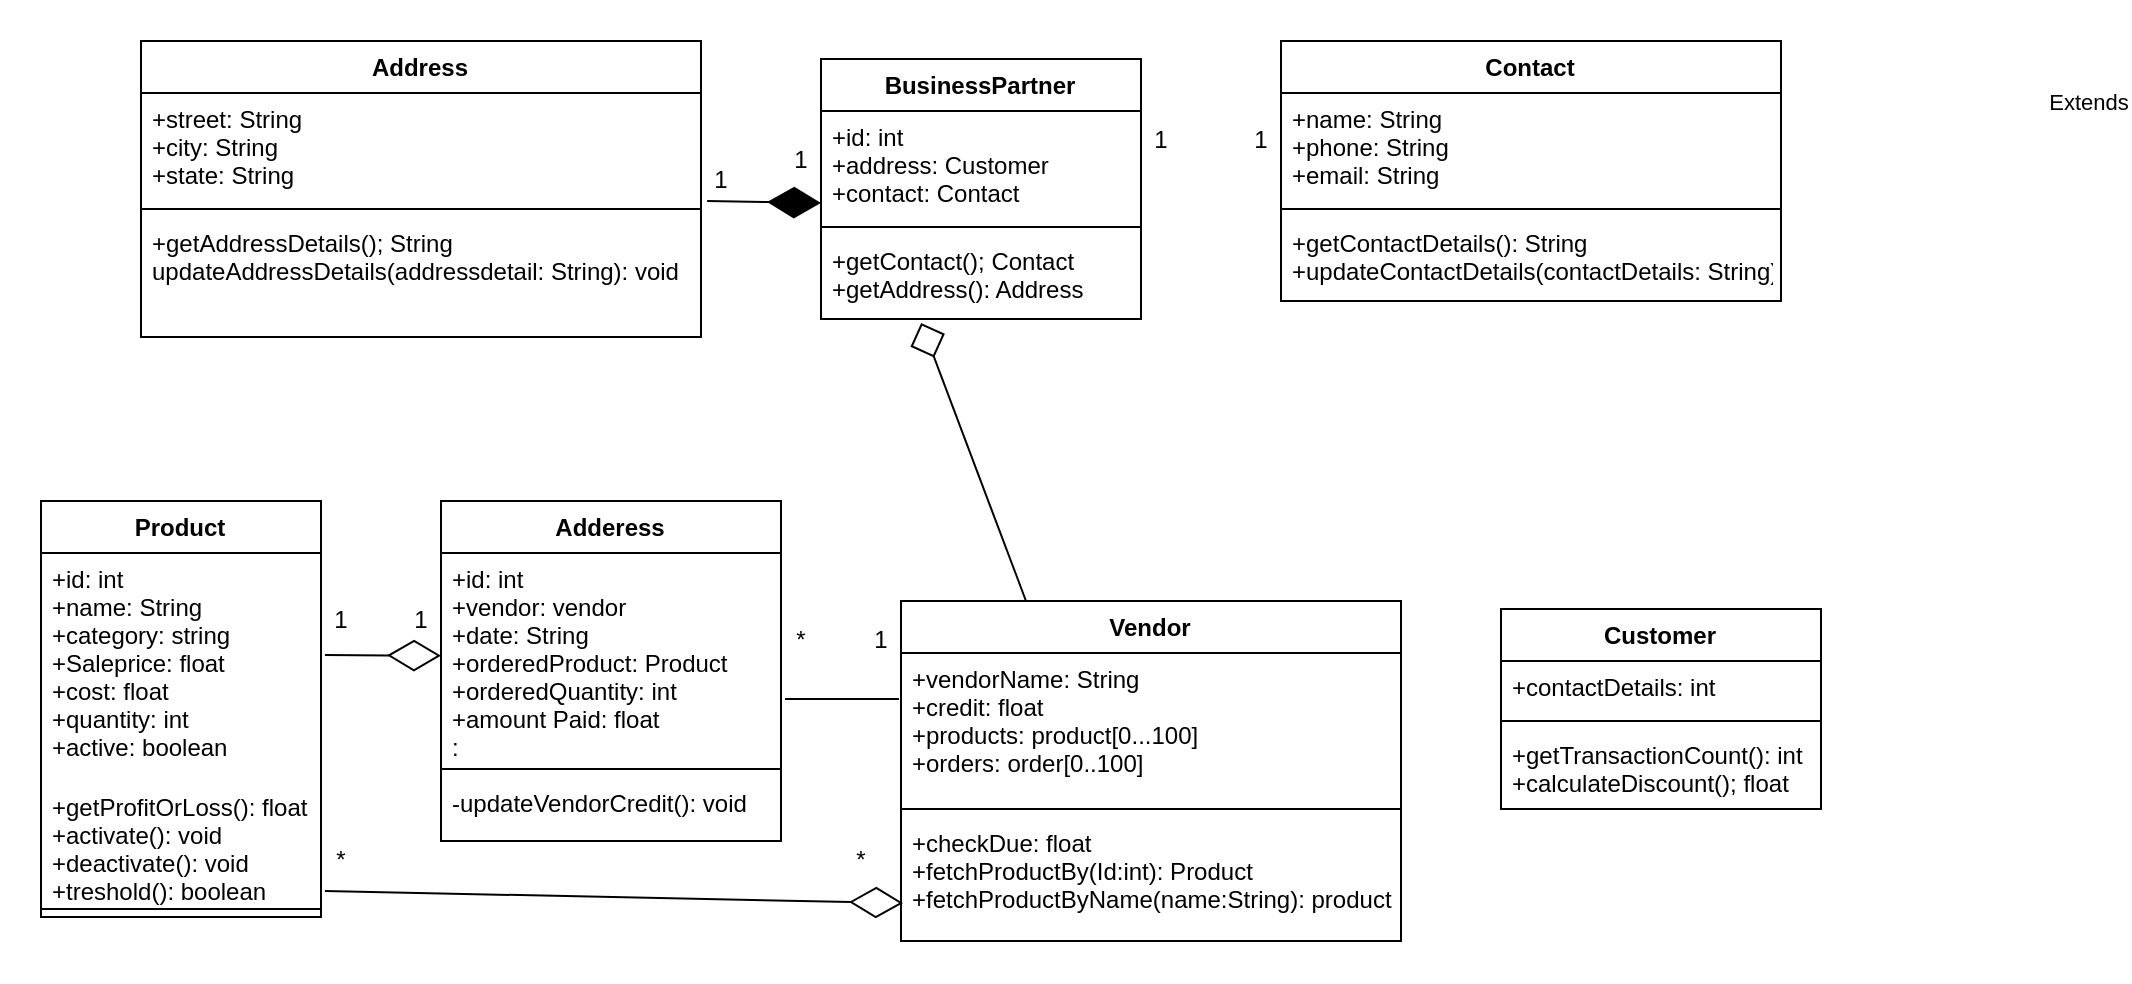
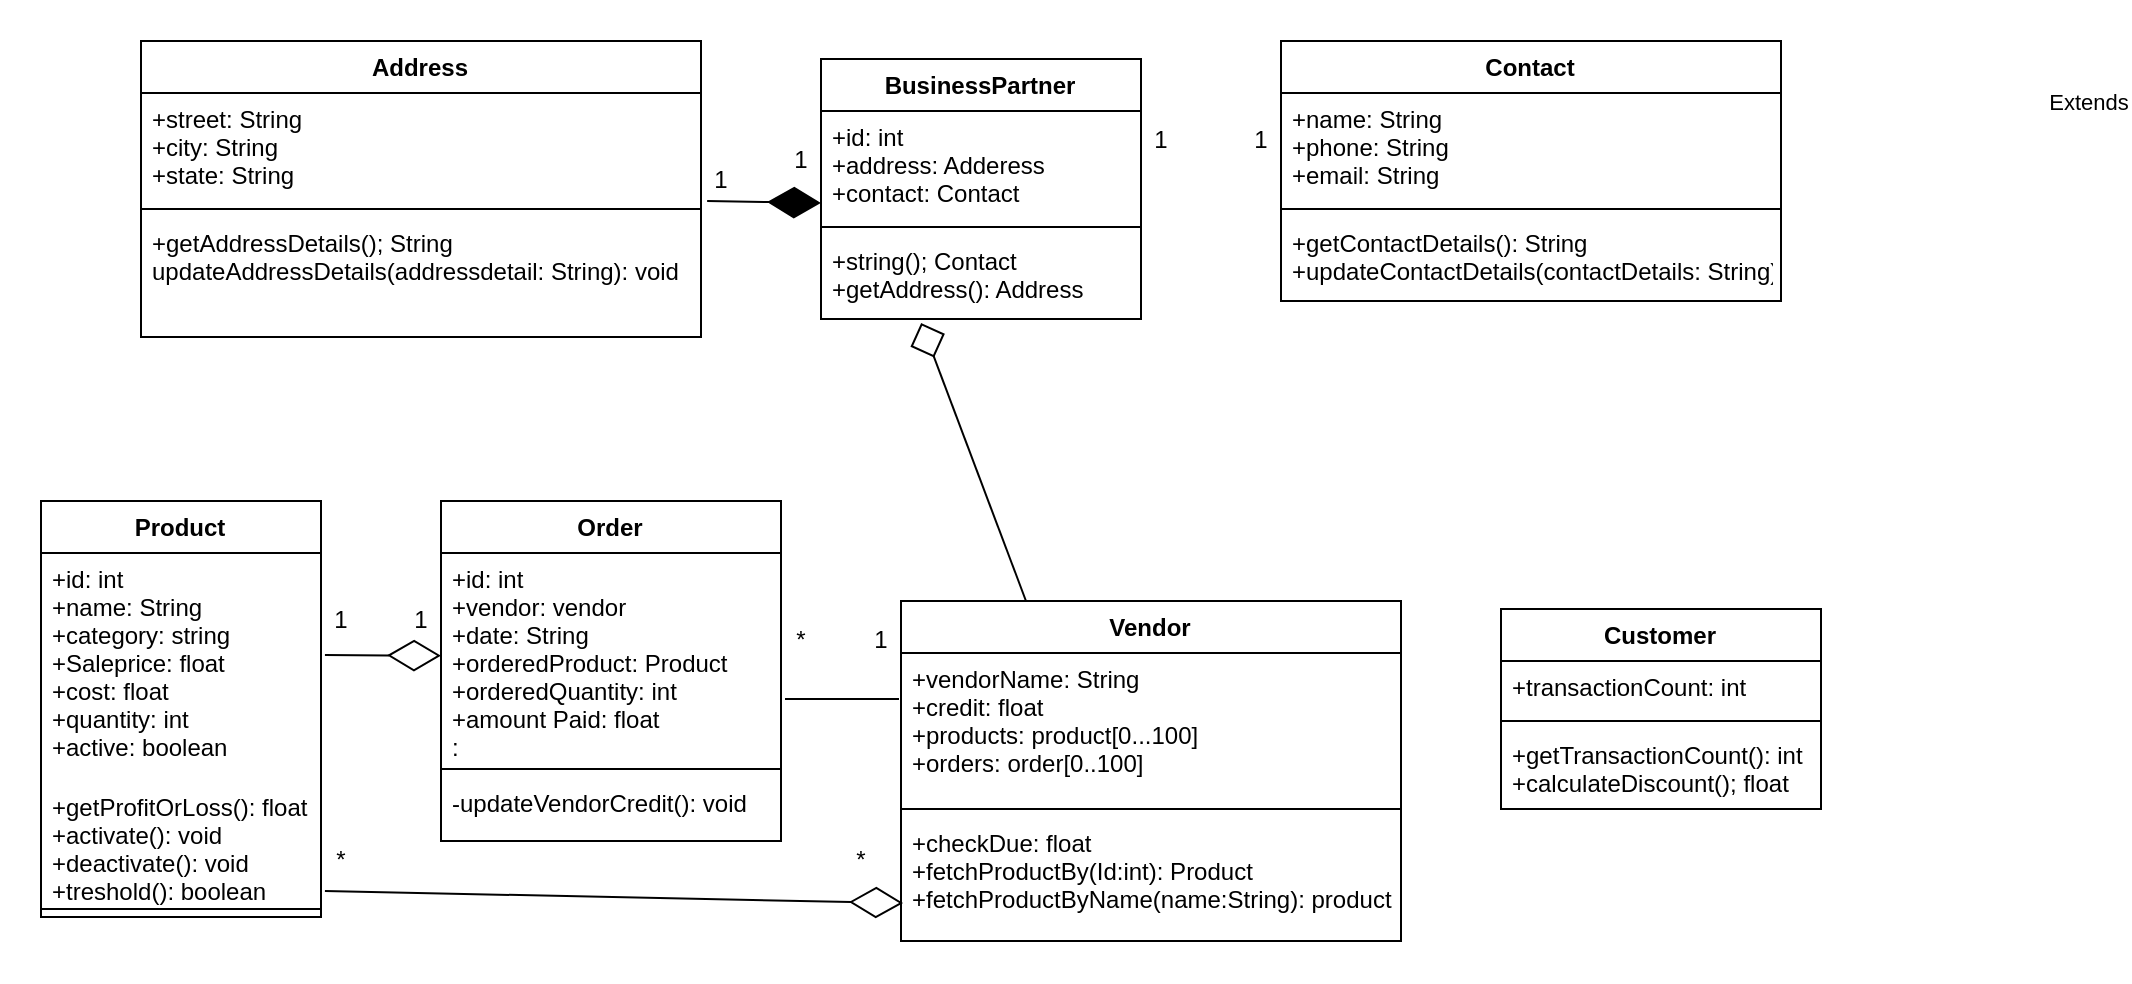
- <mxCell id="19" value="+id: int&#10;+address: Customer&#10;+contact: Contact " style="text;strokeColor=none;fillColor=none;align=left;verticalAlign=top;spacingLeft=4;spacingRight=4;overflow=hidden;rotatable=0;points=[[0,0.5],[1,0.5]];portConstraint=eastwest;" vertex="1" parent="18"><mxGeometry y="26" width="160" height="54" as="geometry" /></mxCell>
+ <mxCell id="19" value="+id: int&#10;+address: Adderess&#10;+contact: Contact " style="text;strokeColor=none;fillColor=none;align=left;verticalAlign=top;spacingLeft=4;spacingRight=4;overflow=hidden;rotatable=0;points=[[0,0.5],[1,0.5]];portConstraint=eastwest;" vertex="1" parent="18"><mxGeometry y="26" width="160" height="54" as="geometry" /></mxCell>
- <mxCell id="21" value="+getContact(); Contact&#10;+getAddress(): Address" style="text;strokeColor=none;fillColor=none;align=left;verticalAlign=top;spacingLeft=4;spacingRight=4;overflow=hidden;rotatable=0;points=[[0,0.5],[1,0.5]];portConstraint=eastwest;" vertex="1" parent="18"><mxGeometry y="88" width="160" height="42" as="geometry" /></mxCell>
+ <mxCell id="21" value="+string(); Contact&#10;+getAddress(): Address" style="text;strokeColor=none;fillColor=none;align=left;verticalAlign=top;spacingLeft=4;spacingRight=4;overflow=hidden;rotatable=0;points=[[0,0.5],[1,0.5]];portConstraint=eastwest;" vertex="1" parent="18"><mxGeometry y="88" width="160" height="42" as="geometry" /></mxCell>
- <mxCell id="6" value="Adderess" style="swimlane;fontStyle=1;align=center;verticalAlign=top;childLayout=stackLayout;horizontal=1;startSize=26;horizontalStack=0;resizeParent=1;resizeParentMax=0;resizeLast=0;collapsible=1;marginBottom=0;" vertex="1" parent="1"><mxGeometry x="220" y="250" width="170" height="170" as="geometry" /></mxCell>
+ <mxCell id="6" value="Order" style="swimlane;fontStyle=1;align=center;verticalAlign=top;childLayout=stackLayout;horizontal=1;startSize=26;horizontalStack=0;resizeParent=1;resizeParentMax=0;resizeLast=0;collapsible=1;marginBottom=0;" vertex="1" parent="1"><mxGeometry x="220" y="250" width="170" height="170" as="geometry" /></mxCell>
- <mxCell id="15" value="+contactDetails: int" style="text;strokeColor=none;fillColor=none;align=left;verticalAlign=top;spacingLeft=4;spacingRight=4;overflow=hidden;rotatable=0;points=[[0,0.5],[1,0.5]];portConstraint=eastwest;" vertex="1" parent="14"><mxGeometry y="26" width="160" height="26" as="geometry" /></mxCell>
+ <mxCell id="15" value="+transactionCount: int" style="text;strokeColor=none;fillColor=none;align=left;verticalAlign=top;spacingLeft=4;spacingRight=4;overflow=hidden;rotatable=0;points=[[0,0.5],[1,0.5]];portConstraint=eastwest;" vertex="1" parent="14"><mxGeometry y="26" width="160" height="26" as="geometry" /></mxCell>
